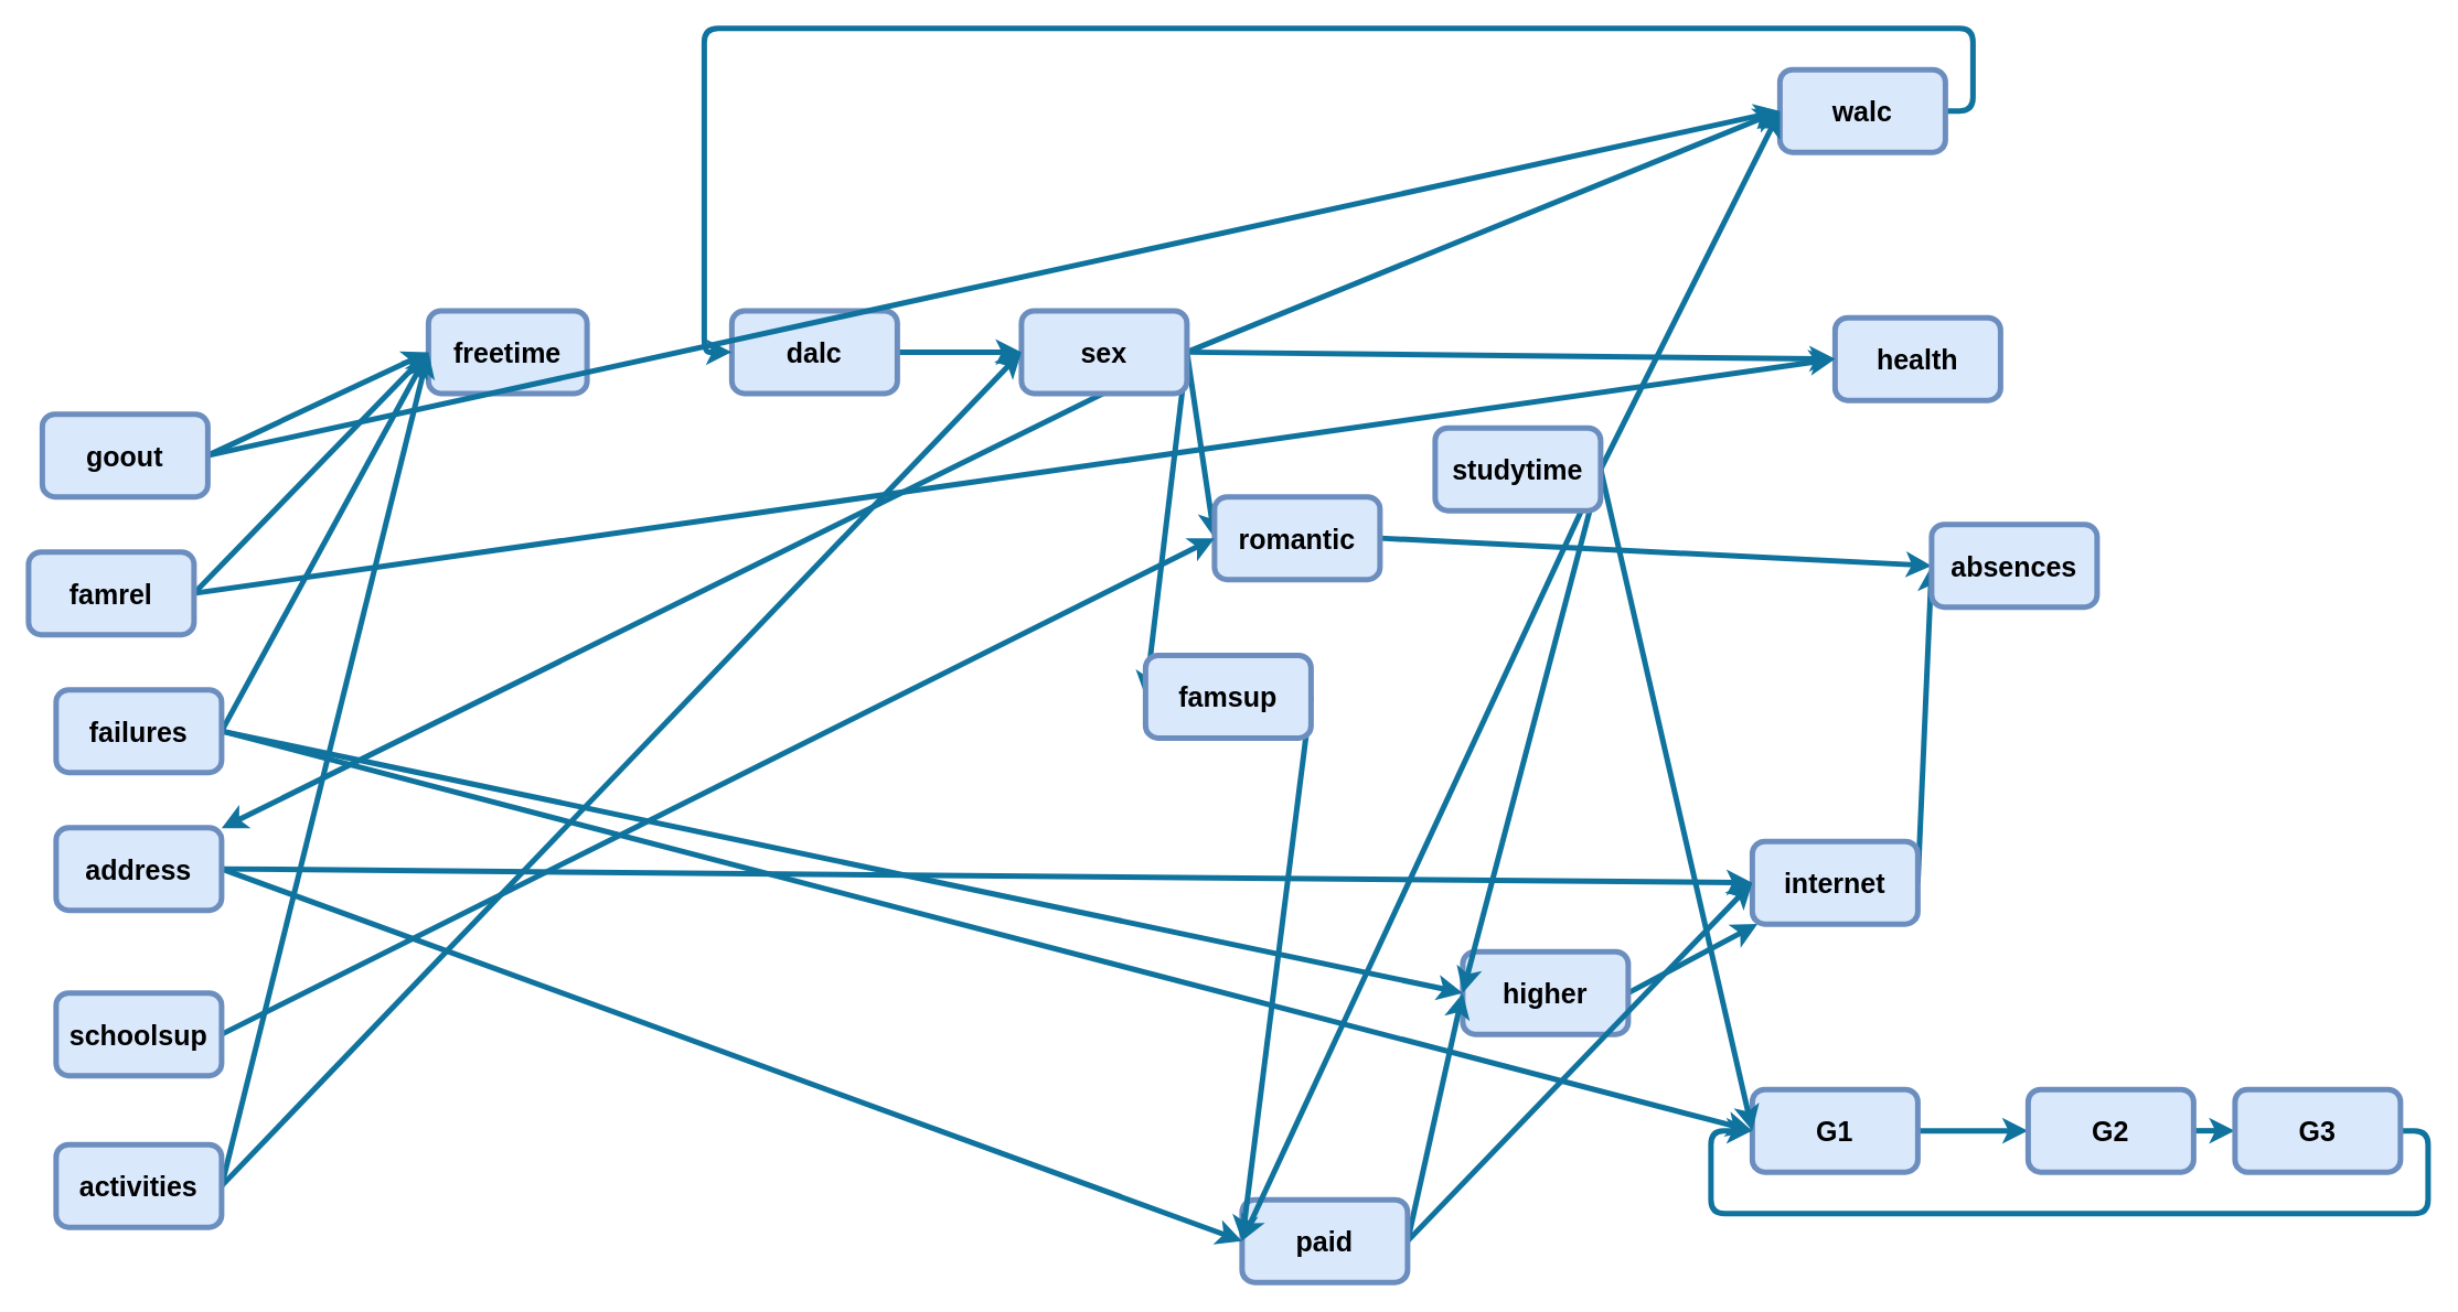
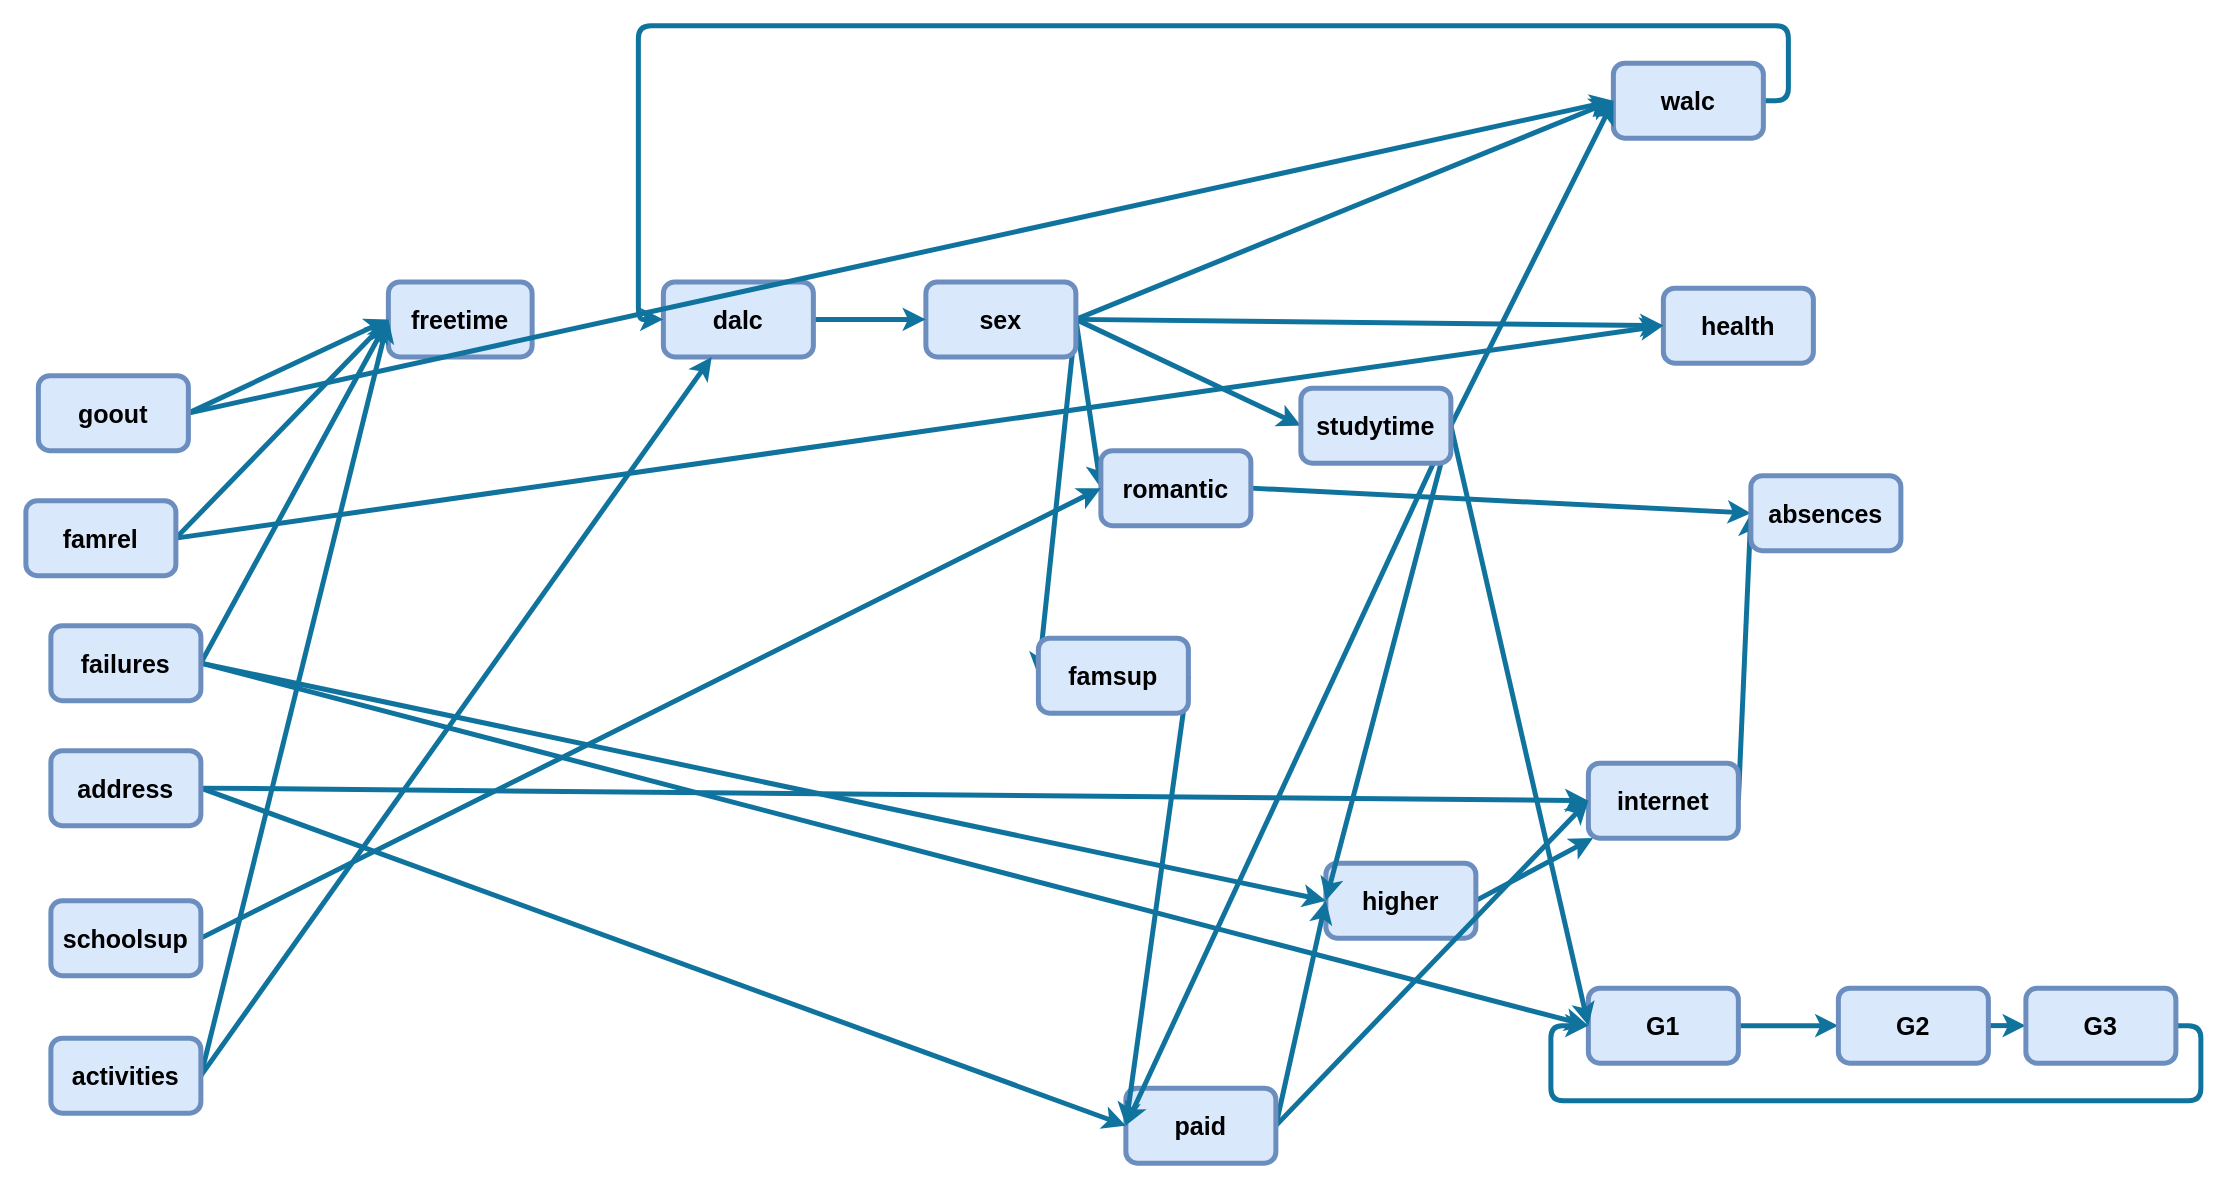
- <mxCell id="40" value="famsup" style="whiteSpace=wrap;html=1;strokeWidth=4;deletable=1;cloneable=1;backgroundOutline=0;metaEdit=0;fixDash=0;rounded=1;fontSize=20;labelBackgroundColor=none;endArrow=classic;comic=0;fillColor=#dae8fc;strokeColor=#6c8ebf;fontStyle=1" vertex="1" parent="1"><mxGeometry x="830" y="475" width="120" height="60" as="geometry" /></mxCell>
+ <mxCell id="40" value="famsup" style="whiteSpace=wrap;html=1;strokeWidth=4;deletable=1;cloneable=1;backgroundOutline=0;metaEdit=0;fixDash=0;rounded=1;fontSize=20;labelBackgroundColor=none;endArrow=classic;comic=0;fillColor=#dae8fc;strokeColor=#6c8ebf;fontStyle=1" vertex="1" parent="1"><mxGeometry x="830" y="510" width="120" height="60" as="geometry" /></mxCell>
- <mxCell id="34" style="orthogonalLoop=1;jettySize=auto;html=1;exitX=1;exitY=0.5;exitDx=0;exitDy=0;entryX=0;entryY=0.5;entryDx=0;entryDy=0;labelBackgroundColor=none;fontSize=20;fontColor=#000000;strokeColor=#10739E;strokeWidth=4;" edge="1" parent="1" source="35" target="8"><mxGeometry relative="1" as="geometry" /></mxCell>
+ <mxCell id="34" style="orthogonalLoop=1;jettySize=auto;html=1;exitX=1;exitY=0.5;exitDx=0;exitDy=0;labelBackgroundColor=none;fontSize=20;fontColor=#000000;strokeColor=#10739E;strokeWidth=4;" edge="1" parent="1" source="35" target="12"><mxGeometry relative="1" as="geometry" /></mxCell>
- <mxCell id="7" style="orthogonalLoop=1;jettySize=auto;html=1;exitX=1;exitY=0.5;exitDx=0;exitDy=0;labelBackgroundColor=none;fontSize=20;fontColor=#000000;strokeColor=#10739E;strokeWidth=4;" edge="1" parent="1" source="8" target="54"><mxGeometry relative="1" as="geometry" /></mxCell>
+ <mxCell id="7" style="orthogonalLoop=1;jettySize=auto;html=1;exitX=1;exitY=0.5;exitDx=0;exitDy=0;entryX=0;entryY=0.5;entryDx=0;entryDy=0;labelBackgroundColor=none;fontSize=20;fontColor=#000000;strokeColor=#10739E;strokeWidth=4;" edge="1" parent="1" source="8" target="51"><mxGeometry relative="1" as="geometry" /></mxCell>
